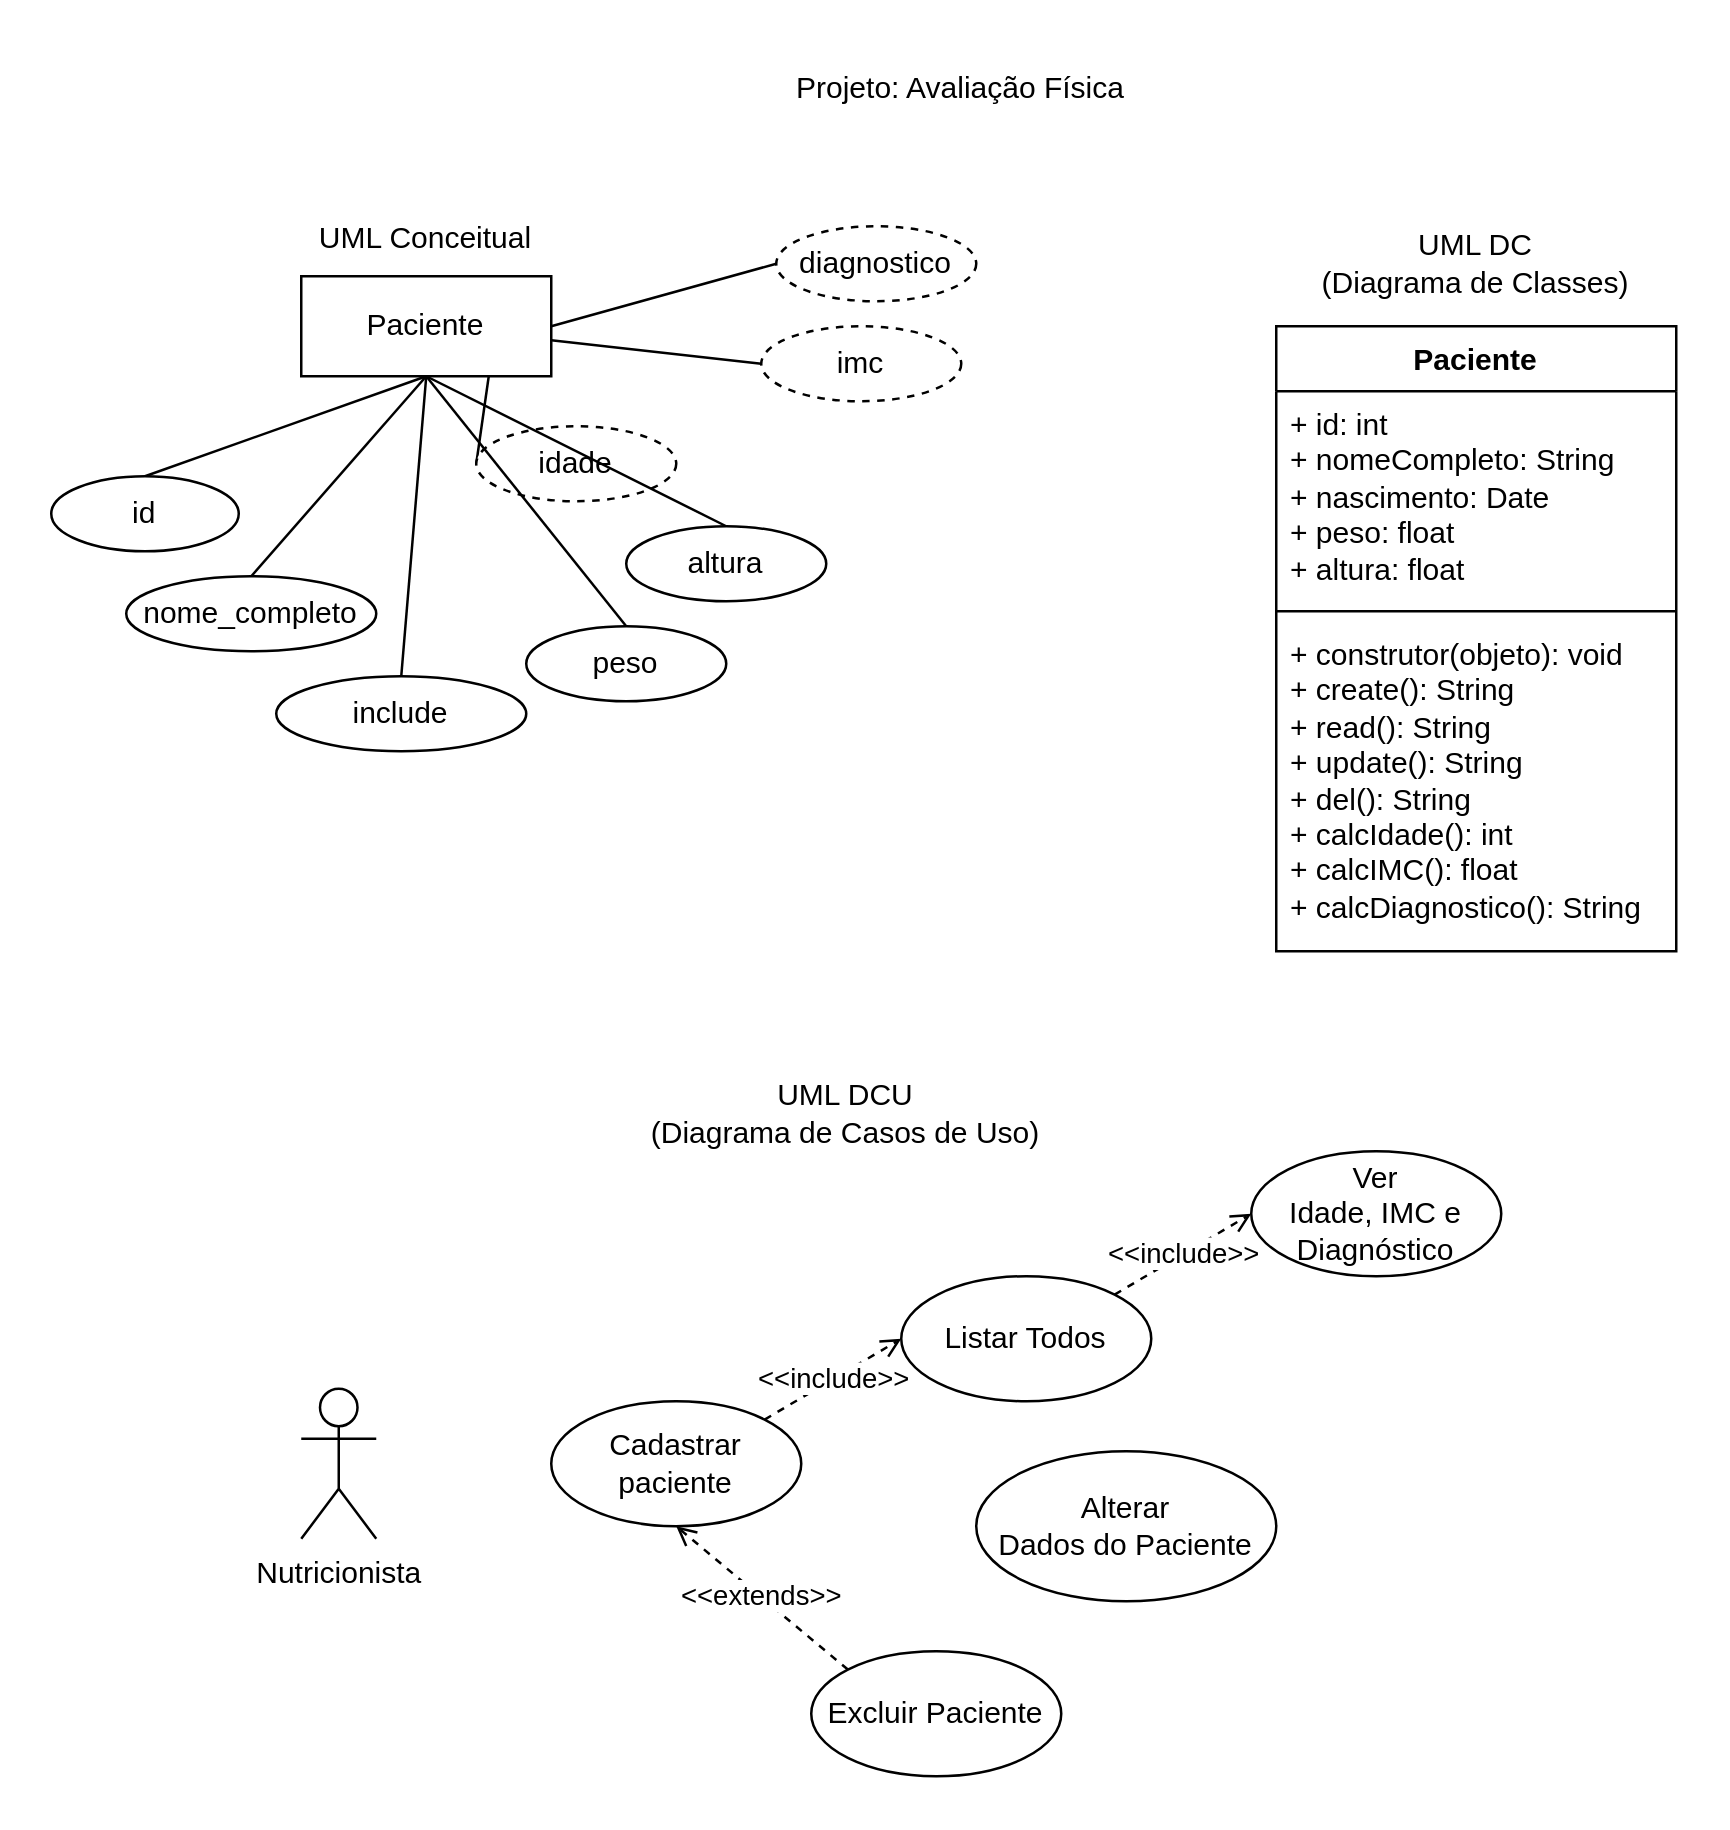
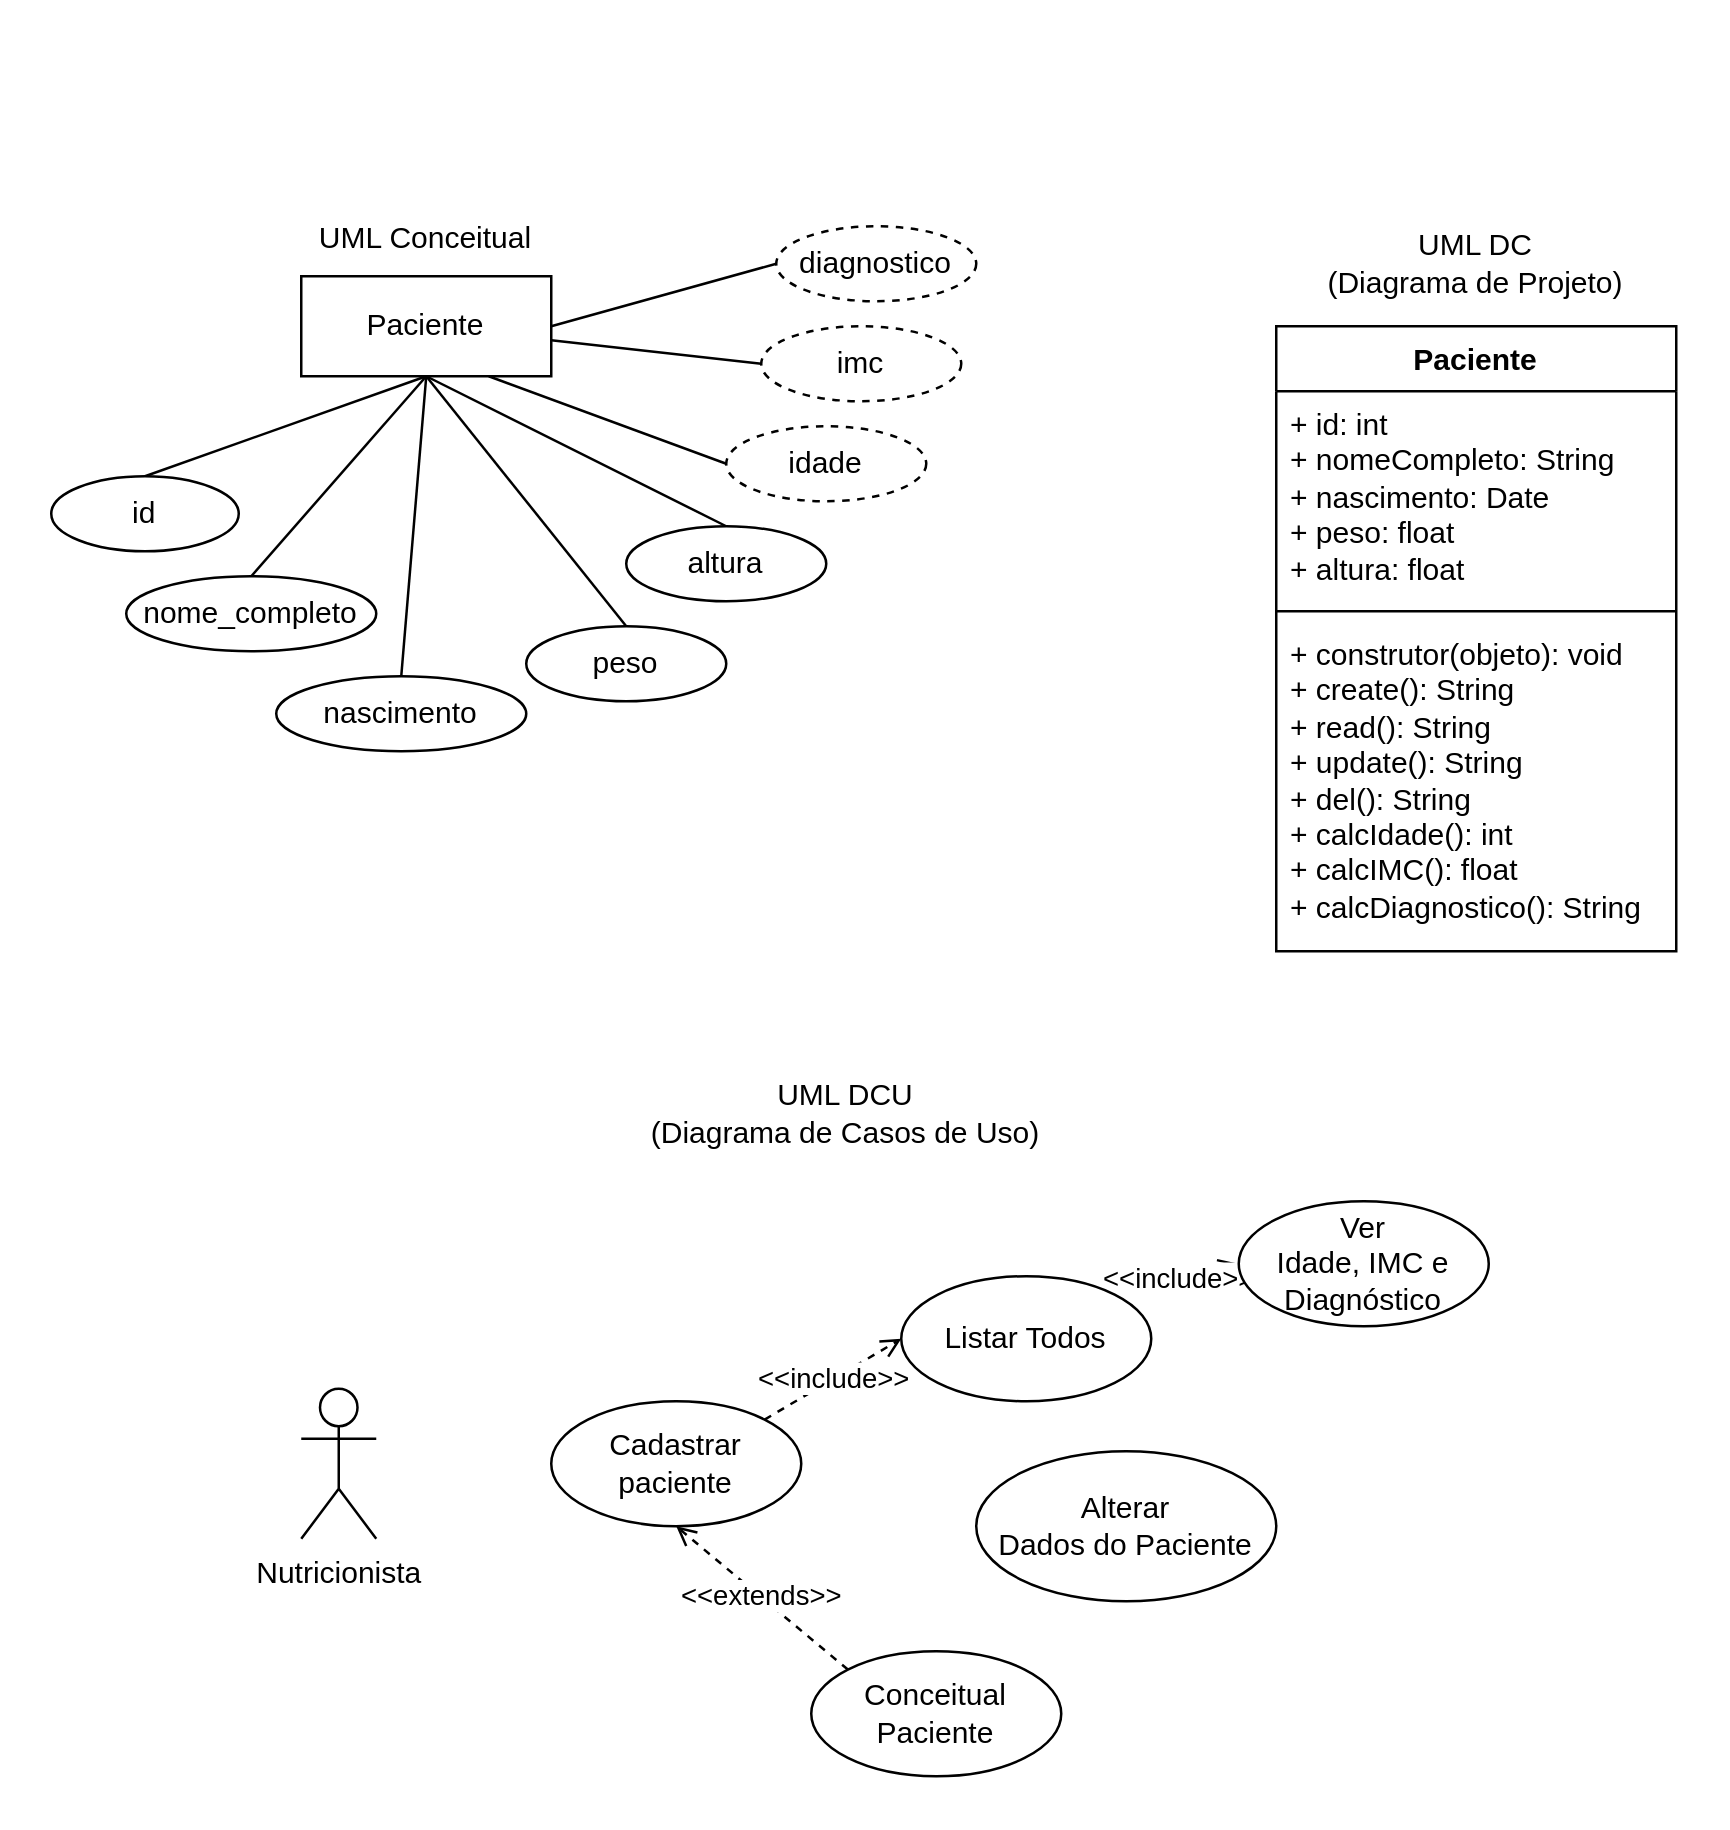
- <mxCell id="2" value="Projeto: Avaliação Física" style="text;html=1;strokeColor=none;fillColor=none;align=center;verticalAlign=middle;whiteSpace=wrap;rounded=0;" vertex="1" parent="1"><mxGeometry x="309" y="20" width="150" height="30" as="geometry" /></mxCell>
- <mxCell id="26" value="UML DC&lt;br&gt;(Diagrama de Classes)" style="text;html=1;strokeColor=none;fillColor=none;align=center;verticalAlign=middle;whiteSpace=wrap;rounded=0;" vertex="1" parent="1"><mxGeometry x="520" y="90" width="140" height="30" as="geometry" /></mxCell>
+ <mxCell id="26" value="UML DC&lt;br&gt;(Diagrama de Projeto)" style="text;html=1;strokeColor=none;fillColor=none;align=center;verticalAlign=middle;whiteSpace=wrap;rounded=0;" vertex="1" parent="1"><mxGeometry x="520" y="90" width="140" height="30" as="geometry" /></mxCell>
- <mxCell id="14" value="idade" style="ellipse;whiteSpace=wrap;html=1;align=center;dashed=1;" vertex="1" parent="1"><mxGeometry x="190" y="170" width="80" height="30" as="geometry" /></mxCell>
+ <mxCell id="14" value="idade" style="ellipse;whiteSpace=wrap;html=1;align=center;dashed=1;" vertex="1" parent="1"><mxGeometry x="290" y="170" width="80" height="30" as="geometry" /></mxCell>
- <mxCell id="12" value="include" style="ellipse;whiteSpace=wrap;html=1;align=center;" vertex="1" parent="1"><mxGeometry x="110" y="270" width="100" height="30" as="geometry" /></mxCell>
+ <mxCell id="12" value="nascimento" style="ellipse;whiteSpace=wrap;html=1;align=center;" vertex="1" parent="1"><mxGeometry x="110" y="270" width="100" height="30" as="geometry" /></mxCell>
- <mxCell id="32" value="Ver&lt;br&gt;Idade, IMC e Diagnóstico" style="ellipse;whiteSpace=wrap;html=1;" vertex="1" parent="1"><mxGeometry x="500" y="460" width="100" height="50" as="geometry" /></mxCell>
+ <mxCell id="32" value="Ver&lt;br&gt;Idade, IMC e Diagnóstico" style="ellipse;whiteSpace=wrap;html=1;" vertex="1" parent="1"><mxGeometry x="495" y="480" width="100" height="50" as="geometry" /></mxCell>
- <mxCell id="35" value="Excluir Paciente" style="ellipse;whiteSpace=wrap;html=1;" vertex="1" parent="1"><mxGeometry x="324" y="660" width="100" height="50" as="geometry" /></mxCell>
+ <mxCell id="35" value="Conceitual Paciente" style="ellipse;whiteSpace=wrap;html=1;" vertex="1" parent="1"><mxGeometry x="324" y="660" width="100" height="50" as="geometry" /></mxCell>
